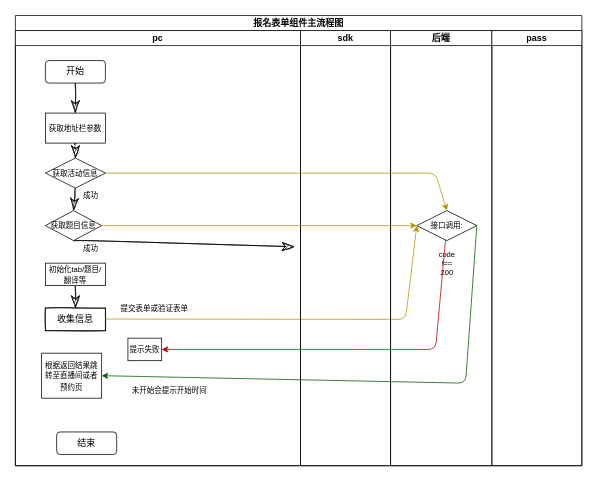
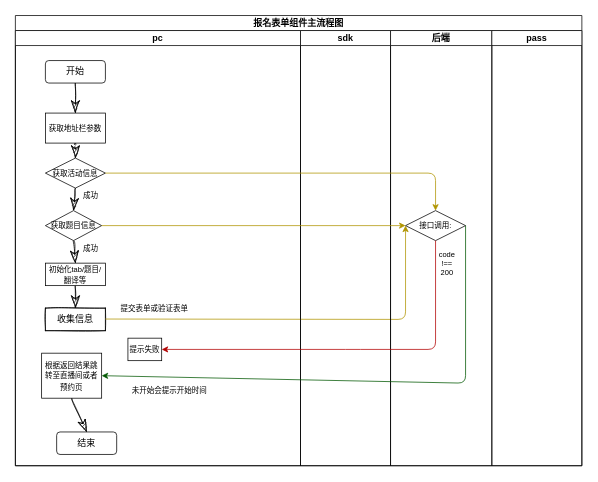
- <mxCell id="27" value="接口调用:" style="rhombus;whiteSpace=wrap;html=1;fontSize=10;" parent="26" vertex="1"><mxGeometry x="35" y="240" width="80" height="40" as="geometry" /></mxCell>
+ <mxCell id="27" value="接口调用:" style="rhombus;whiteSpace=wrap;html=1;fontSize=10;" parent="26" vertex="1"><mxGeometry x="20" y="240" width="80" height="40" as="geometry" /></mxCell>
- <mxCell id="11" style="edgeStyle=none;curved=1;rounded=0;sketch=1;hachureGap=4;orthogonalLoop=1;jettySize=auto;html=1;exitX=0.5;exitY=1;exitDx=0;exitDy=0;fontFamily=Architects Daughter;fontSource=https%3A%2F%2Ffonts.googleapis.com%2Fcss%3Ffamily%3DArchitects%2BDaughter;fontSize=12;startArrow=none;startFill=0;endArrow=classicThin;endFill=1;startSize=14;endSize=14;sourcePerimeterSpacing=8;targetPerimeterSpacing=8;" parent="3" source="12" target="25" edge="1"><mxGeometry relative="1" as="geometry" /></mxCell>
+ <mxCell id="11" style="edgeStyle=none;curved=1;rounded=0;sketch=1;hachureGap=4;orthogonalLoop=1;jettySize=auto;html=1;exitX=0.5;exitY=1;exitDx=0;exitDy=0;entryX=0.5;entryY=0;entryDx=0;entryDy=0;fontFamily=Architects Daughter;fontSource=https%3A%2F%2Ffonts.googleapis.com%2Fcss%3Ffamily%3DArchitects%2BDaughter;fontSize=12;startArrow=none;startFill=0;endArrow=classicThin;endFill=1;startSize=14;endSize=14;sourcePerimeterSpacing=8;targetPerimeterSpacing=8;" parent="3" source="12" target="14" edge="1"><mxGeometry relative="1" as="geometry" /></mxCell>
+ <mxCell id="17" style="edgeStyle=none;curved=1;rounded=0;sketch=1;hachureGap=4;orthogonalLoop=1;jettySize=auto;html=1;exitX=0.5;exitY=1;exitDx=0;exitDy=0;entryX=0.5;entryY=0;entryDx=0;entryDy=0;fontFamily=Architects Daughter;fontSource=https%3A%2F%2Ffonts.googleapis.com%2Fcss%3Ffamily%3DArchitects%2BDaughter;fontSize=12;endArrow=classicThin;startSize=14;endSize=14;sourcePerimeterSpacing=8;targetPerimeterSpacing=8;endFill=1;" parent="3" source="18" target="19" edge="1"><mxGeometry relative="1" as="geometry" /></mxCell>
